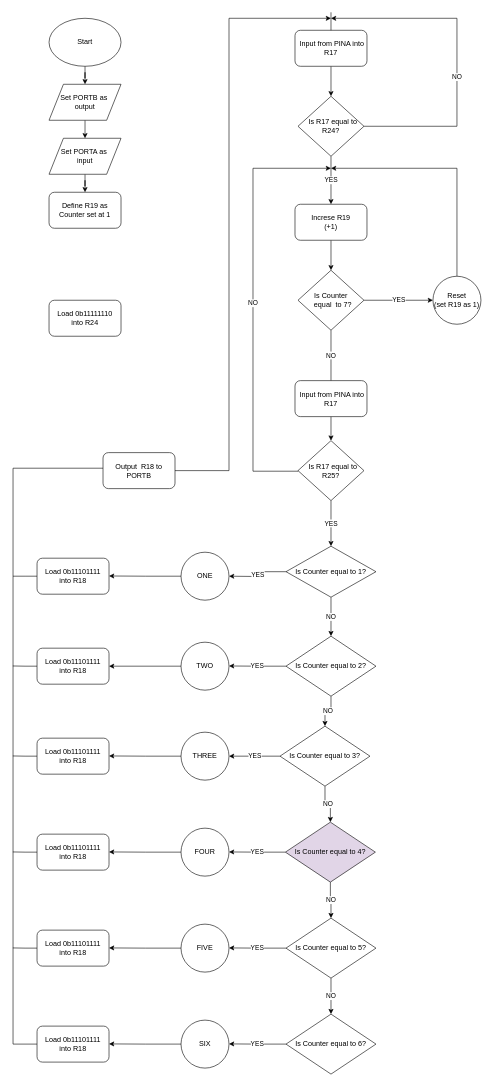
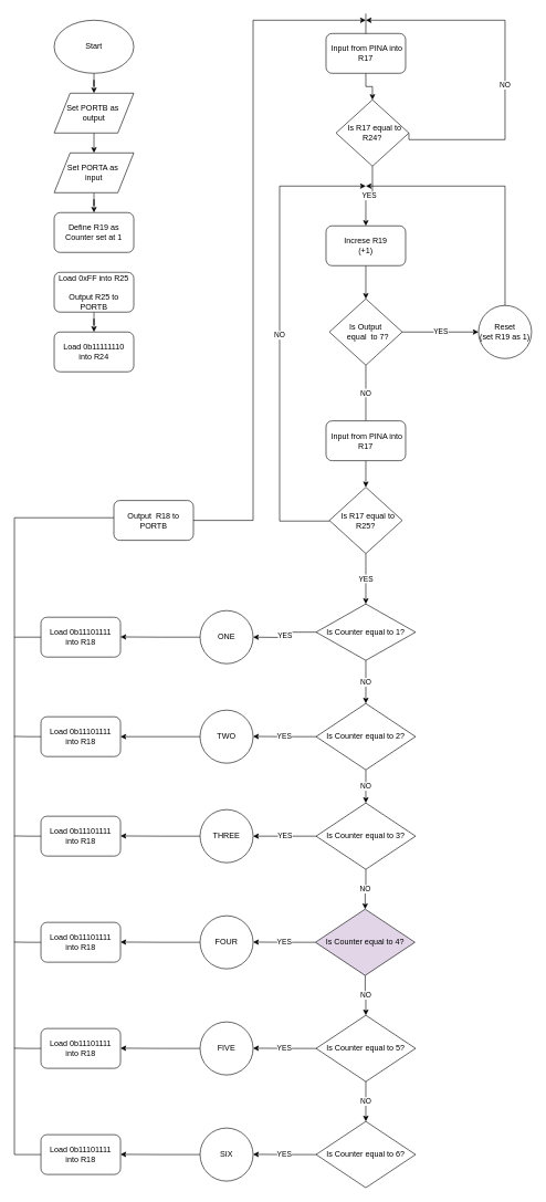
- <mxCell id="16" value="&amp;nbsp; Is R17 equal to R24?" style="rhombus;whiteSpace=wrap;html=1;" vertex="1" parent="1"><mxGeometry x="496" y="160" width="110" height="100" as="geometry" /></mxCell>
+ <mxCell id="16" value="&amp;nbsp; Is R17 equal to R24?" style="rhombus;whiteSpace=wrap;html=1;" vertex="1" parent="1"><mxGeometry x="506" y="150" width="110" height="100" as="geometry" /></mxCell>
+ <mxCell id="10" value="Load 0xFF into R25&lt;br&gt;&lt;br&gt;Output R25 to PORTB" style="rounded=1;whiteSpace=wrap;html=1;" vertex="1" parent="1"><mxGeometry x="81" y="410" width="120" height="60" as="geometry" /></mxCell>
+ <mxCell id="9" style="edgeStyle=orthogonalEdgeStyle;rounded=0;orthogonalLoop=1;jettySize=auto;html=1;exitX=0.5;exitY=1;exitDx=0;exitDy=0;" edge="1" parent="1" source="10" target="11"><mxGeometry relative="1" as="geometry"><mxPoint x="161" y="550" as="targetPoint" /></mxGeometry></mxCell>
- <mxCell id="23" value="Is Counter&lt;br&gt;&amp;nbsp; equal&amp;nbsp; to 7?" style="rhombus;whiteSpace=wrap;html=1;" vertex="1" parent="1"><mxGeometry x="496" y="450" width="110" height="100" as="geometry" /></mxCell>
+ <mxCell id="23" value="Is Output&lt;br&gt;&amp;nbsp; equal&amp;nbsp; to 7?" style="rhombus;whiteSpace=wrap;html=1;" vertex="1" parent="1"><mxGeometry x="496" y="450" width="110" height="100" as="geometry" /></mxCell>
- <mxCell id="38" value="Is Counter equal to 3?" style="rhombus;whiteSpace=wrap;html=1;" vertex="1" parent="1"><mxGeometry x="466" y="1210" width="150" height="100" as="geometry" /></mxCell>
+ <mxCell id="38" value="Is Counter equal to 3?" style="rhombus;whiteSpace=wrap;html=1;" vertex="1" parent="1"><mxGeometry x="476" y="1210" width="150" height="100" as="geometry" /></mxCell>
